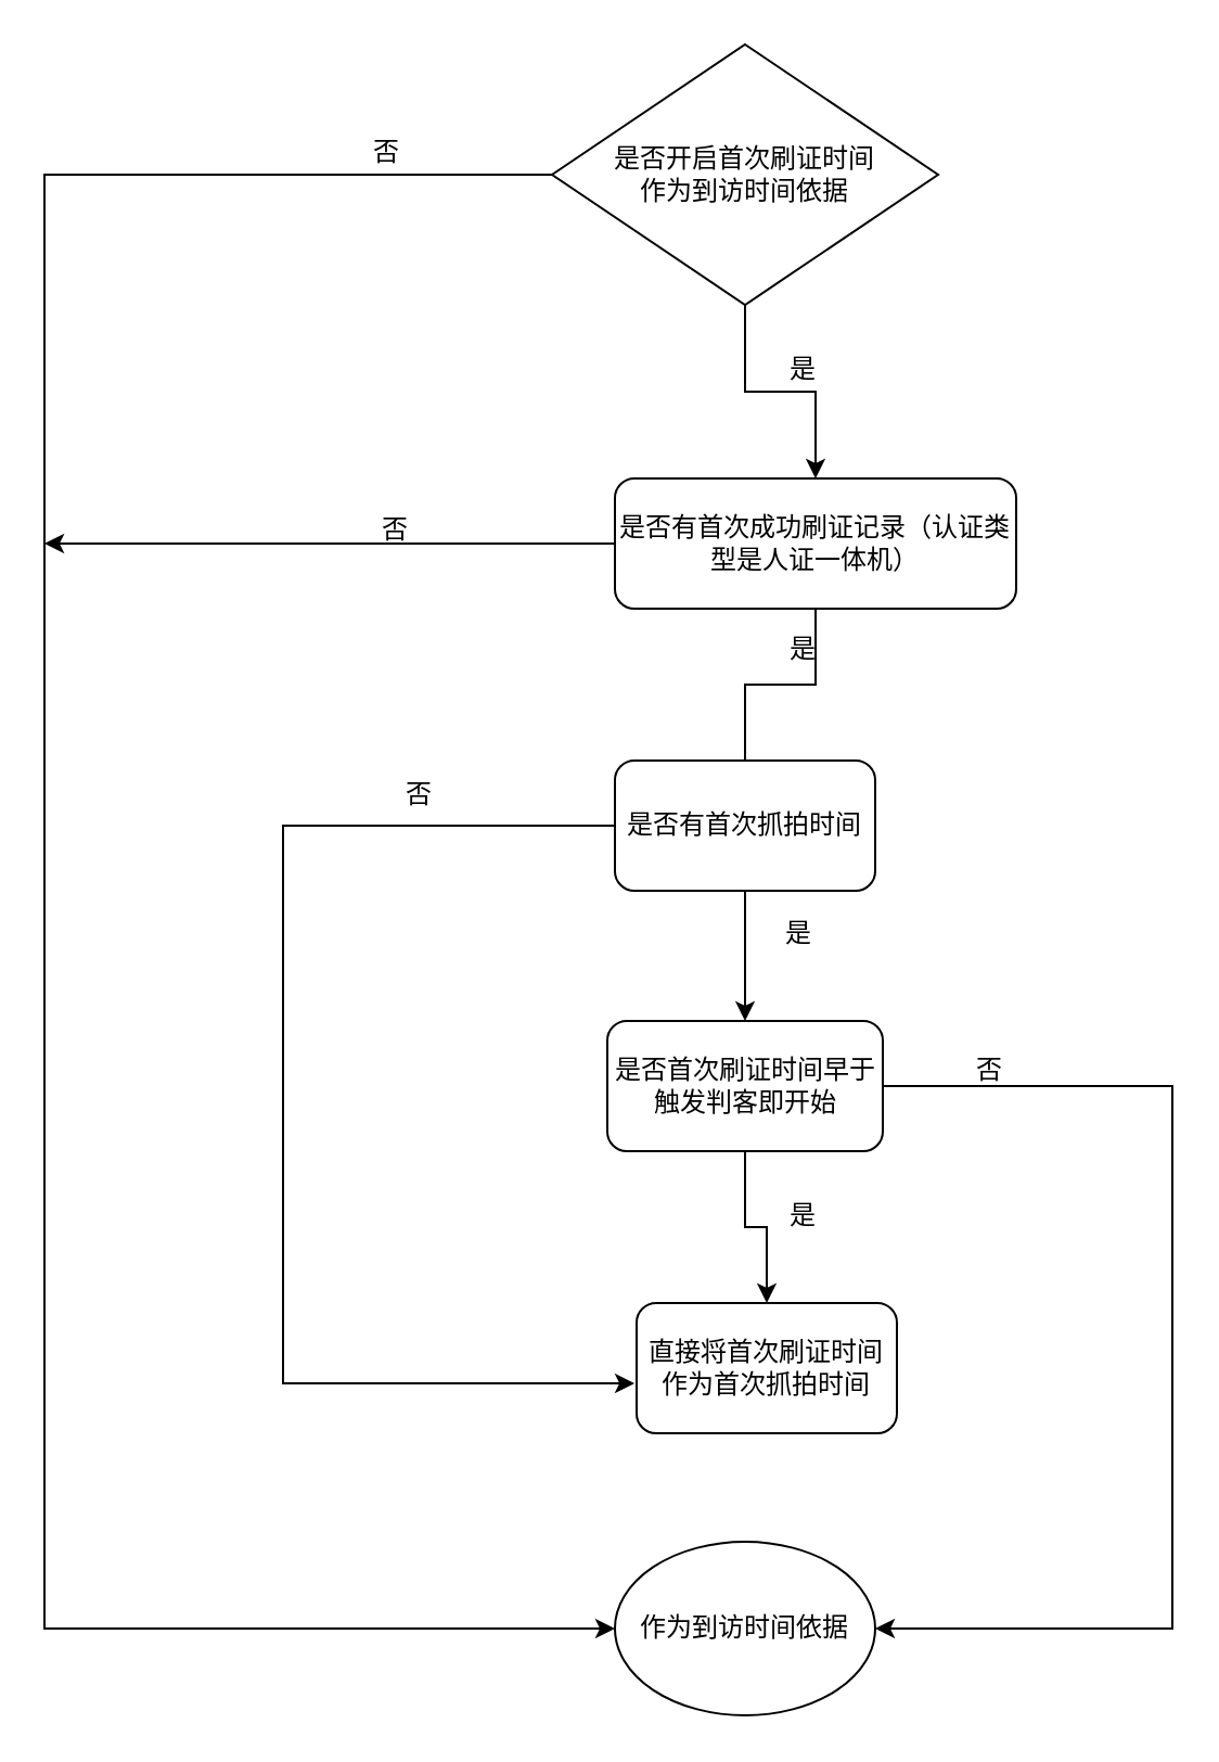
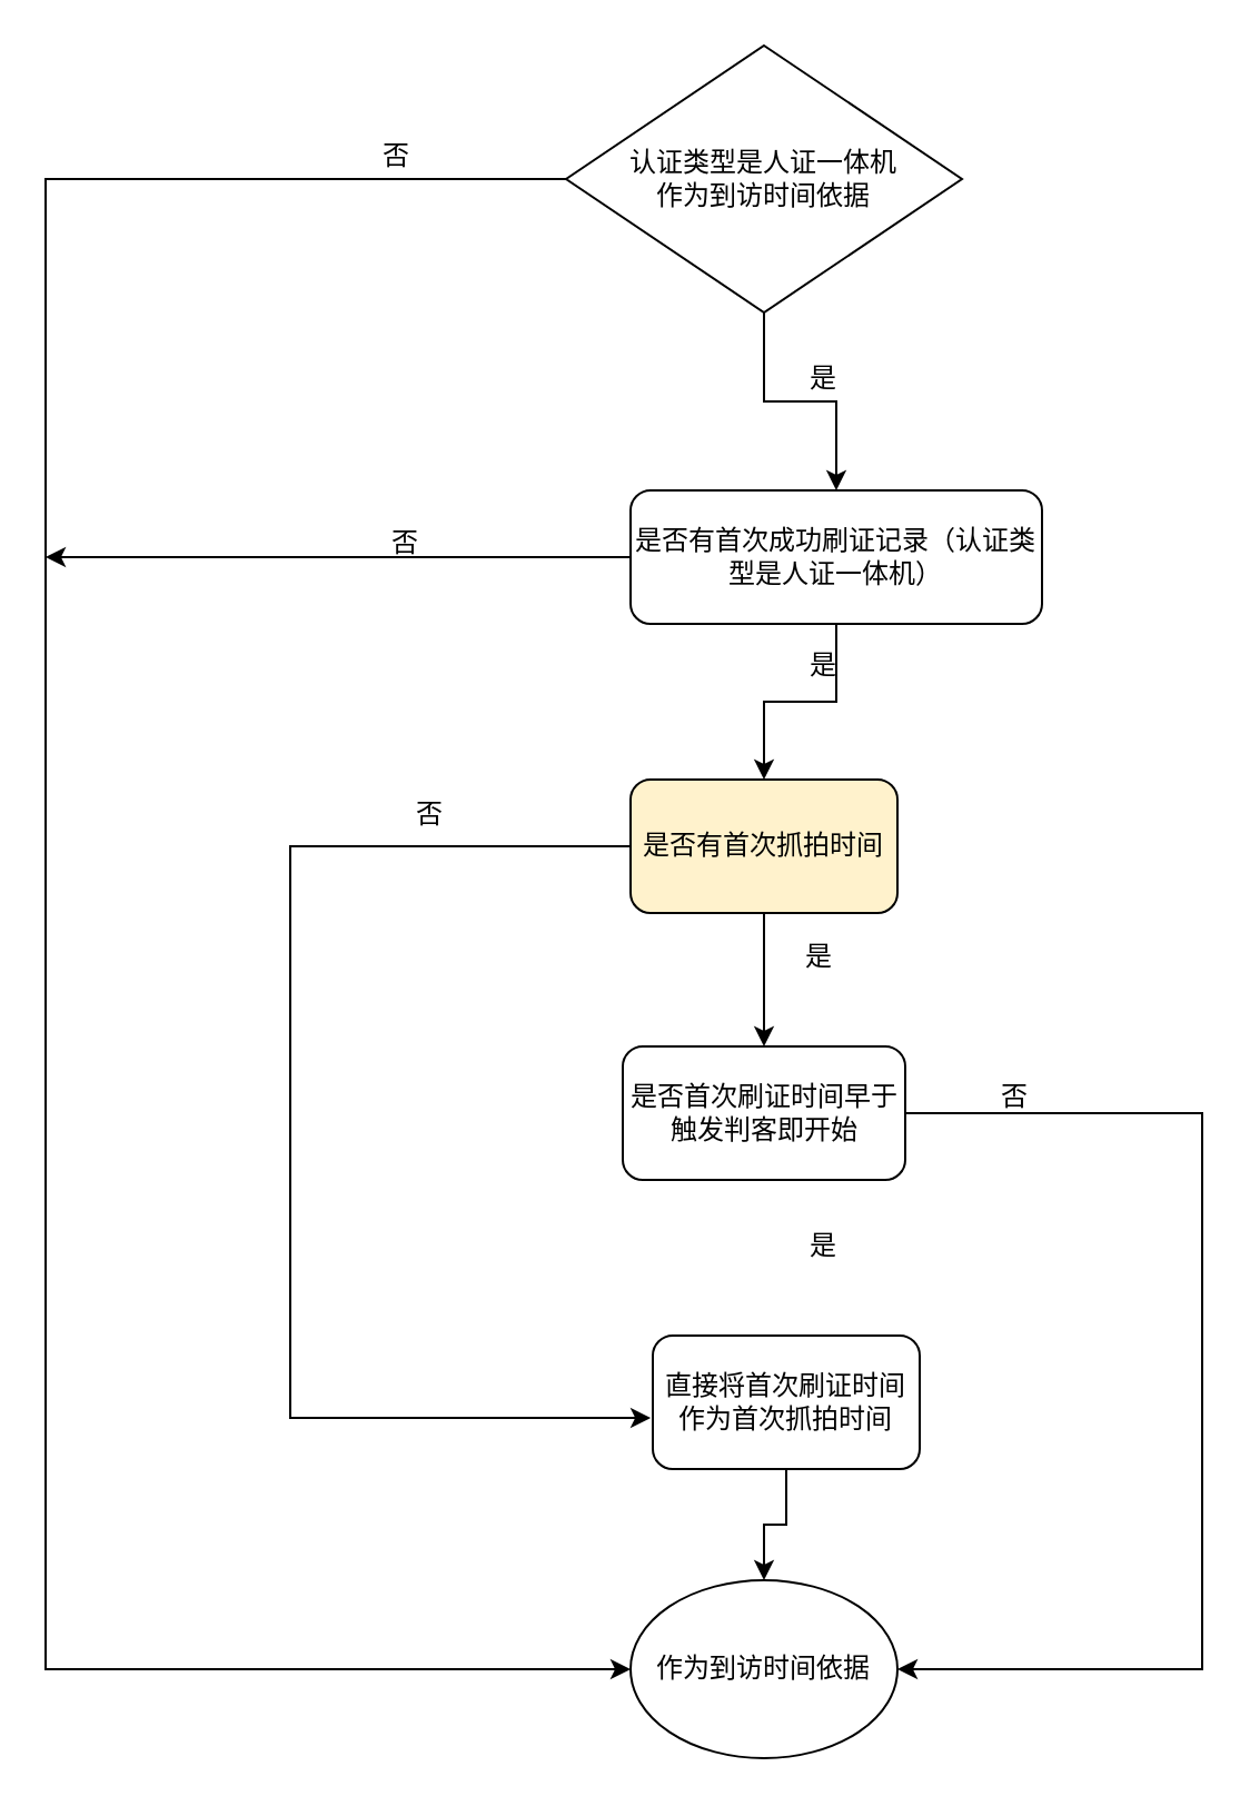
- <mxCell id="4" value="是否开启首次刷证时间&lt;br&gt;作为到访时间依据" style="rhombus;whiteSpace=wrap;html=1;" vertex="1" parent="1"><mxGeometry x="254" y="20" width="178" height="120" as="geometry" /></mxCell>
+ <mxCell id="4" value="认证类型是人证一体机&lt;br&gt;作为到访时间依据" style="rhombus;whiteSpace=wrap;html=1;" vertex="1" parent="1"><mxGeometry x="254" y="20" width="178" height="120" as="geometry" /></mxCell>
- <mxCell id="7" value="" style="edgeStyle=orthogonalEdgeStyle;rounded=0;orthogonalLoop=1;jettySize=auto;html=1;endArrow=none;" edge="1" parent="1" source="9" target="13"><mxGeometry relative="1" as="geometry" /></mxCell>
+ <mxCell id="7" value="" style="edgeStyle=orthogonalEdgeStyle;rounded=0;orthogonalLoop=1;jettySize=auto;html=1;" edge="1" parent="1" source="9" target="13"><mxGeometry relative="1" as="geometry" /></mxCell>
- <mxCell id="13" value="是否有首次抓拍时间" style="rounded=1;whiteSpace=wrap;html=1;" vertex="1" parent="1"><mxGeometry x="283" y="350" width="120" height="60" as="geometry" /></mxCell>
+ <mxCell id="13" value="是否有首次抓拍时间" style="rounded=1;whiteSpace=wrap;html=1;fillColor=#fff2cc;" vertex="1" parent="1"><mxGeometry x="283" y="350" width="120" height="60" as="geometry" /></mxCell>
- <mxCell id="18" style="edgeStyle=orthogonalEdgeStyle;rounded=0;orthogonalLoop=1;jettySize=auto;html=1;entryX=0.5;entryY=0;entryDx=0;entryDy=0;" edge="1" parent="1" source="19" target="15"><mxGeometry relative="1" as="geometry" /></mxCell>
+ <mxCell id="14" value="" style="edgeStyle=orthogonalEdgeStyle;rounded=0;orthogonalLoop=1;jettySize=auto;html=1;" edge="1" parent="1" source="15" target="5"><mxGeometry relative="1" as="geometry" /></mxCell>
